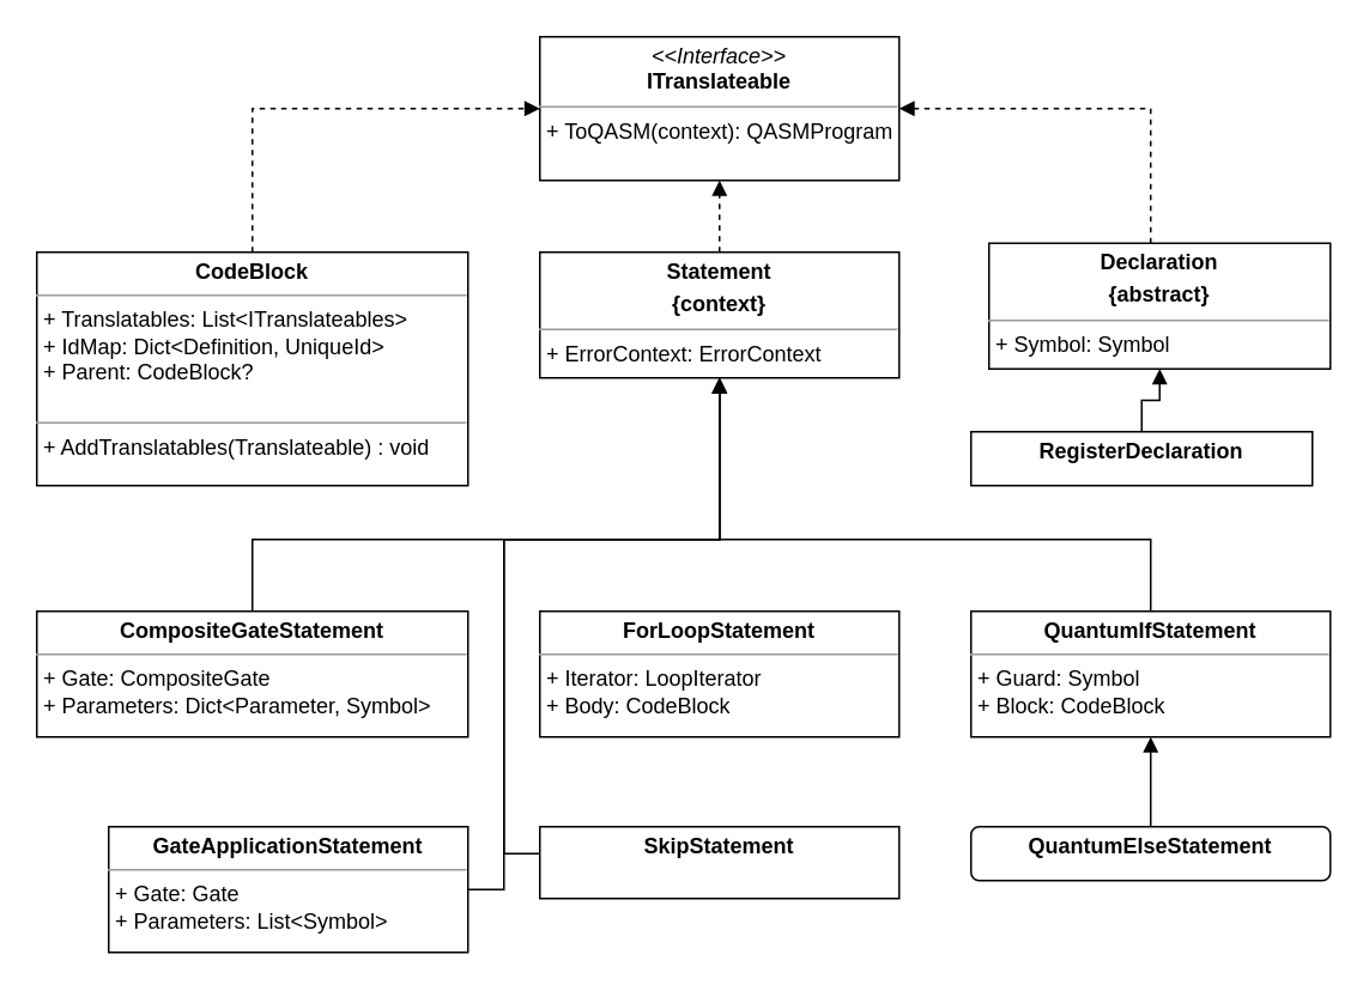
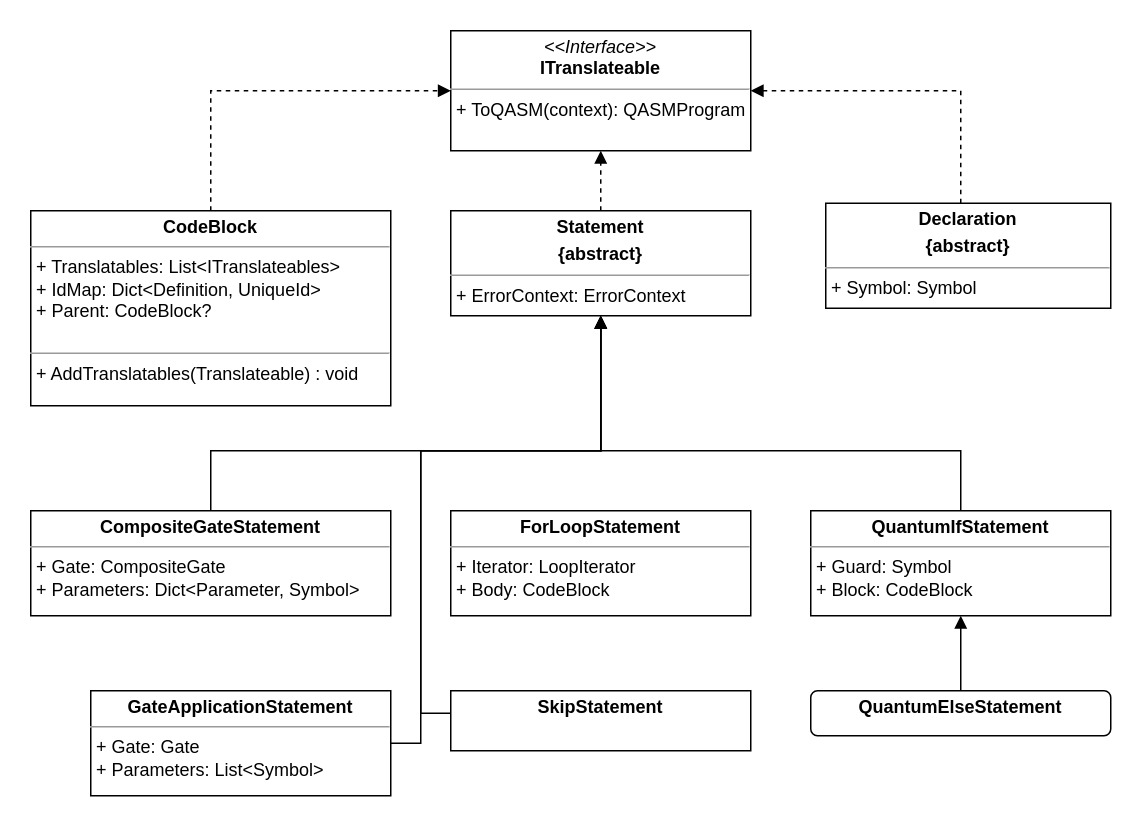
- <mxCell id="4" value="&lt;p style=&quot;margin:0px;margin-top:4px;text-align:center;&quot;&gt;&lt;b&gt;Statement&lt;/b&gt;&lt;/p&gt;&lt;p style=&quot;margin:0px;margin-top:4px;text-align:center;&quot;&gt;&lt;b&gt;{context}&lt;/b&gt;&lt;/p&gt;&lt;hr size=&quot;1&quot;&gt;&lt;p style=&quot;margin:0px;margin-left:4px;&quot;&gt;+ ErrorContext: ErrorContext&lt;/p&gt;" style="verticalAlign=top;align=left;overflow=fill;fontSize=12;fontFamily=Helvetica;html=1;" parent="1" vertex="1"><mxGeometry x="300" y="140" width="200" height="70" as="geometry" /></mxCell>
+ <mxCell id="4" value="&lt;p style=&quot;margin:0px;margin-top:4px;text-align:center;&quot;&gt;&lt;b&gt;Statement&lt;/b&gt;&lt;/p&gt;&lt;p style=&quot;margin:0px;margin-top:4px;text-align:center;&quot;&gt;&lt;b&gt;{abstract}&lt;/b&gt;&lt;/p&gt;&lt;hr size=&quot;1&quot;&gt;&lt;p style=&quot;margin:0px;margin-left:4px;&quot;&gt;+ ErrorContext: ErrorContext&lt;/p&gt;" style="verticalAlign=top;align=left;overflow=fill;fontSize=12;fontFamily=Helvetica;html=1;" parent="1" vertex="1"><mxGeometry x="300" y="140" width="200" height="70" as="geometry" /></mxCell>
- <mxCell id="9" style="edgeStyle=orthogonalEdgeStyle;rounded=0;html=1;endArrow=block;endFill=1;" parent="1" source="10" target="8" edge="1"><mxGeometry relative="1" as="geometry" /></mxCell>
- <mxCell id="10" value="&lt;p style=&quot;margin:0px;margin-top:4px;text-align:center;&quot;&gt;&lt;b&gt;RegisterDeclaration&lt;/b&gt;&lt;/p&gt;&lt;p style=&quot;margin:0px;margin-left:4px;&quot;&gt;&lt;br&gt;&lt;/p&gt;" style="verticalAlign=top;align=left;overflow=fill;fontSize=12;fontFamily=Helvetica;html=1;" parent="1" vertex="1"><mxGeometry x="540" y="240" width="190" height="30" as="geometry" /></mxCell>
